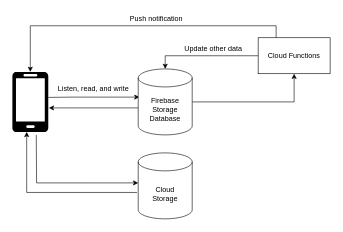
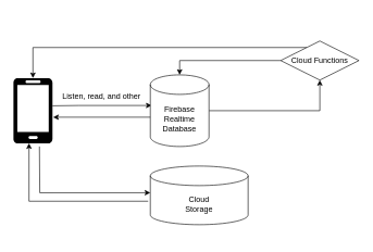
- <mxCell id="12" value="Push notification" style="text;html=1;resizable=0;autosize=1;align=center;verticalAlign=middle;points=[];fillColor=none;strokeColor=none;rounded=0;" vertex="1" parent="1"><mxGeometry x="210" y="20" width="100" height="20" as="geometry" /></mxCell>
- <mxCell id="9" value="Update other data" style="text;html=1;resizable=0;autosize=1;align=center;verticalAlign=middle;points=[];fillColor=none;strokeColor=none;rounded=0;" vertex="1" parent="1"><mxGeometry x="300" y="70" width="110" height="20" as="geometry" /></mxCell>
- <mxCell id="8" value="Cloud Functions" style="rounded=0;whiteSpace=wrap;html=1;" vertex="1" parent="1"><mxGeometry x="430" y="62" width="120" height="60" as="geometry" /></mxCell>
+ <mxCell id="8" value="Cloud Functions" style="rhombus;whiteSpace=wrap;html=1;" vertex="1" parent="1"><mxGeometry x="430" y="62" width="120" height="60" as="geometry" /></mxCell>
- <mxCell id="11" value="Listen, read, and write" style="text;html=1;resizable=0;autosize=1;align=center;verticalAlign=middle;points=[];fillColor=none;strokeColor=none;rounded=0;" vertex="1" parent="1"><mxGeometry x="90" y="138" width="130" height="20" as="geometry" /></mxCell>
+ <mxCell id="11" value="Listen, read, and other" style="text;html=1;resizable=0;autosize=1;align=center;verticalAlign=middle;points=[];fillColor=none;strokeColor=none;rounded=0;" vertex="1" parent="1"><mxGeometry x="90" y="138" width="130" height="20" as="geometry" /></mxCell>
- <mxCell id="5" value="Firebase&lt;br&gt;Storage&lt;br&gt;Database" style="shape=cylinder3;whiteSpace=wrap;html=1;boundedLbl=1;backgroundOutline=1;size=15;" vertex="1" parent="1"><mxGeometry x="230" y="114" width="90" height="110" as="geometry" /></mxCell>
+ <mxCell id="5" value="Firebase&lt;br&gt;Realtime&lt;br&gt;Database" style="shape=cylinder3;whiteSpace=wrap;html=1;boundedLbl=1;backgroundOutline=1;size=15;" vertex="1" parent="1"><mxGeometry x="230" y="114" width="90" height="110" as="geometry" /></mxCell>
- <mxCell id="15" value="Cloud&lt;br&gt;Storage" style="shape=cylinder3;whiteSpace=wrap;html=1;boundedLbl=1;backgroundOutline=1;size=15;" vertex="1" parent="1"><mxGeometry x="230" y="254" width="90" height="110" as="geometry" /></mxCell>
+ <mxCell id="15" value="Cloud&lt;br&gt;Storage" style="shape=cylinder3;whiteSpace=wrap;html=1;boundedLbl=1;backgroundOutline=1;size=15;" vertex="1" parent="1"><mxGeometry x="230" y="254" width="150" height="90" as="geometry" /></mxCell>
